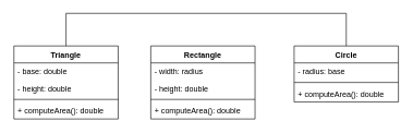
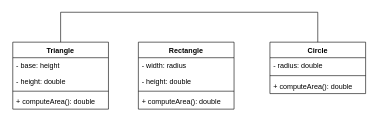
- <mxCell id="3" value="- base: double" style="text;strokeColor=none;fillColor=none;align=left;verticalAlign=top;spacingLeft=4;spacingRight=4;overflow=hidden;rotatable=0;points=[[0,0.5],[1,0.5]];portConstraint=eastwest;" vertex="1" parent="2"><mxGeometry y="26" width="160" height="26" as="geometry" /></mxCell>
+ <mxCell id="3" value="- base: height" style="text;strokeColor=none;fillColor=none;align=left;verticalAlign=top;spacingLeft=4;spacingRight=4;overflow=hidden;rotatable=0;points=[[0,0.5],[1,0.5]];portConstraint=eastwest;" vertex="1" parent="2"><mxGeometry y="26" width="160" height="26" as="geometry" /></mxCell>
- <mxCell id="13" value="- radius: base" style="text;strokeColor=none;fillColor=none;align=left;verticalAlign=top;spacingLeft=4;spacingRight=4;overflow=hidden;rotatable=0;points=[[0,0.5],[1,0.5]];portConstraint=eastwest;" vertex="1" parent="12"><mxGeometry y="26" width="160" height="26" as="geometry" /></mxCell>
+ <mxCell id="13" value="- radius: double" style="text;strokeColor=none;fillColor=none;align=left;verticalAlign=top;spacingLeft=4;spacingRight=4;overflow=hidden;rotatable=0;points=[[0,0.5],[1,0.5]];portConstraint=eastwest;" vertex="1" parent="12"><mxGeometry y="26" width="160" height="26" as="geometry" /></mxCell>
